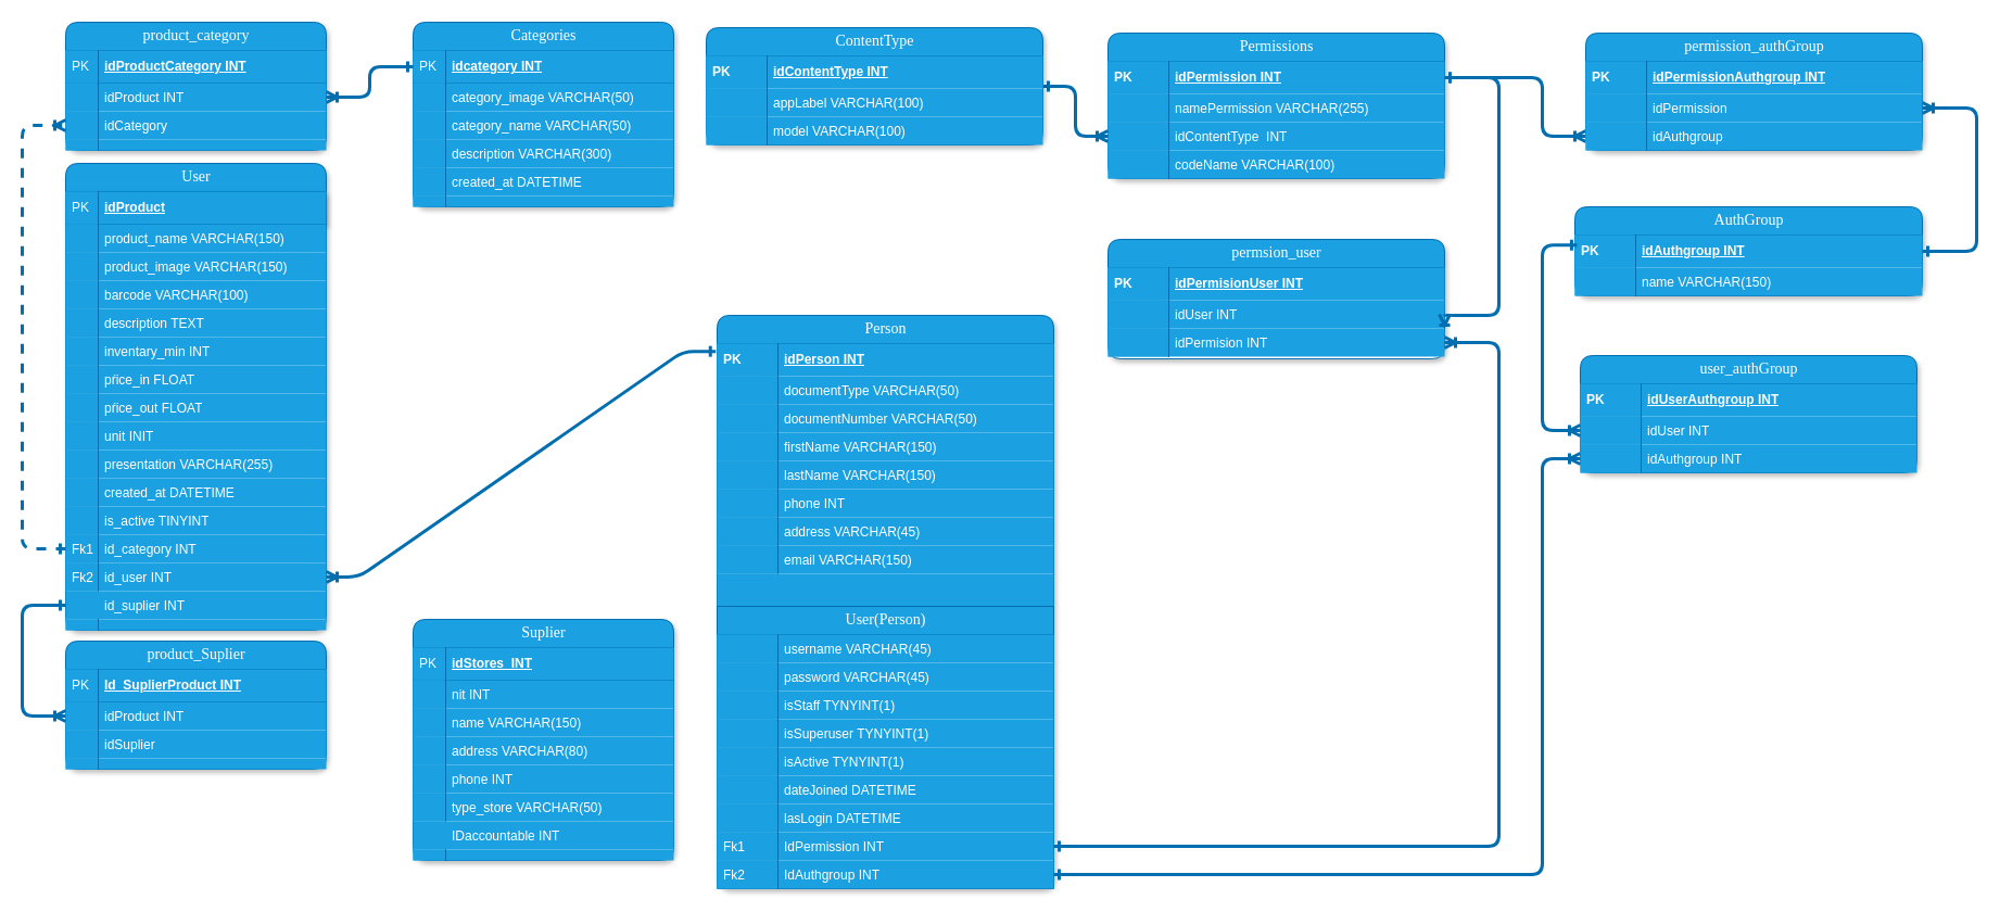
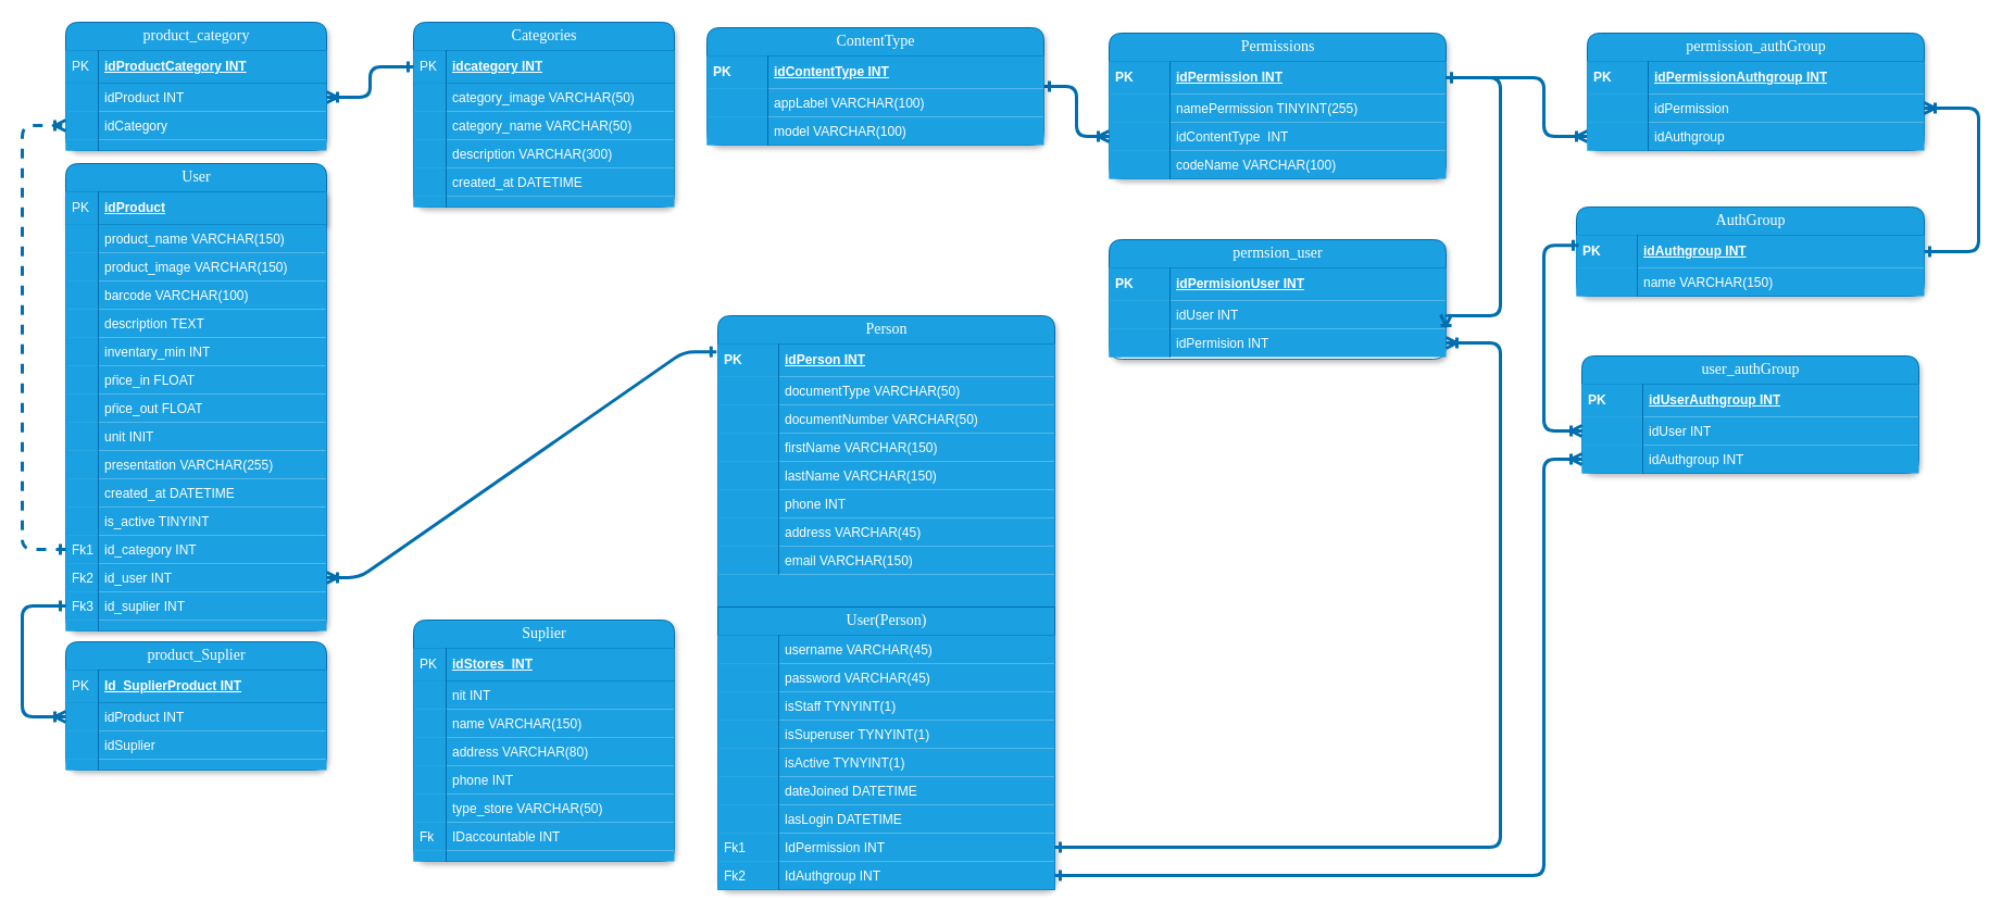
- <mxCell id="54" value="namePermission VARCHAR(255)" style="shape=partialRectangle;top=0;left=0;right=0;bottom=0;html=1;align=left;verticalAlign=top;fillColor=#1ba1e2;spacingLeft=60;spacingRight=4;whiteSpace=wrap;overflow=hidden;rotatable=0;points=[[0,0.5],[1,0.5]];portConstraint=eastwest;dropTarget=0;fontColor=#ffffff;strokeColor=#006EAF;" parent="51" vertex="1"><mxGeometry y="56" width="310" height="26" as="geometry" /></mxCell>
+ <mxCell id="54" value="namePermission TINYINT(255)" style="shape=partialRectangle;top=0;left=0;right=0;bottom=0;html=1;align=left;verticalAlign=top;fillColor=#1ba1e2;spacingLeft=60;spacingRight=4;whiteSpace=wrap;overflow=hidden;rotatable=0;points=[[0,0.5],[1,0.5]];portConstraint=eastwest;dropTarget=0;fontColor=#ffffff;strokeColor=#006EAF;" parent="51" vertex="1"><mxGeometry y="56" width="310" height="26" as="geometry" /></mxCell>
+ <mxCell id="39" value="Fk3" style="shape=partialRectangle;top=0;left=0;bottom=0;html=1;fillColor=#1ba1e2;align=left;verticalAlign=top;spacingLeft=4;spacingRight=4;whiteSpace=wrap;overflow=hidden;rotatable=0;points=[];portConstraint=eastwest;part=1;fontColor=#ffffff;strokeColor=#006EAF;" parent="38" vertex="1" connectable="0"><mxGeometry width="30" height="26" as="geometry" /></mxCell>
+ <mxCell id="115" value="Fk" style="shape=partialRectangle;top=0;left=0;bottom=0;html=1;fillColor=#1ba1e2;align=left;verticalAlign=top;spacingLeft=4;spacingRight=4;whiteSpace=wrap;overflow=hidden;rotatable=0;points=[];portConstraint=eastwest;part=1;fontColor=#ffffff;strokeColor=#006EAF;" parent="114" vertex="1" connectable="0"><mxGeometry width="30" height="26" as="geometry" /></mxCell>
